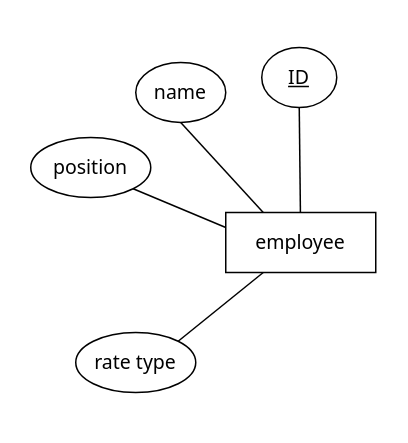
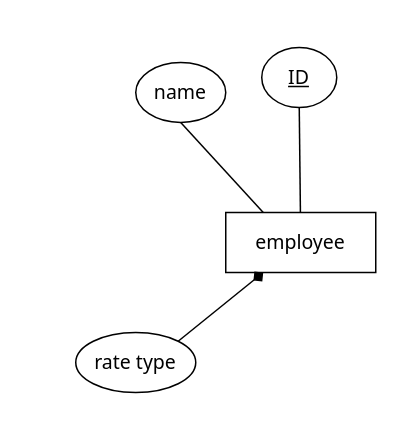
- <mxCell id="7" value="position" style="ellipse;whiteSpace=wrap;html=1;align=center;fontSize=13;fontFamily=Noto Sans;fontSource=https%3A%2F%2Ffonts.googleapis.com%2Fcss%3Ffamily%3DNoto%2BSans;" parent="1" vertex="1"><mxGeometry x="20" y="91" width="80" height="40" as="geometry" /></mxCell>
- <mxCell id="8" value="" style="endArrow=none;html=1;rounded=0;exitX=1;exitY=1;exitDx=0;exitDy=0;entryX=0;entryY=0.25;entryDx=0;entryDy=0;fontSize=13;fontFamily=Noto Sans;fontSource=https%3A%2F%2Ffonts.googleapis.com%2Fcss%3Ffamily%3DNoto%2BSans;" parent="1" source="7" target="2" edge="1"><mxGeometry relative="1" as="geometry"><mxPoint x="130" y="101" as="sourcePoint" /><mxPoint x="185" y="151" as="targetPoint" /></mxGeometry></mxCell>
- <mxCell id="10" value="" style="endArrow=none;html=1;rounded=0;entryX=0.25;entryY=1;entryDx=0;entryDy=0;exitX=1;exitY=0;exitDx=0;exitDy=0;fontSize=13;fontFamily=Noto Sans;fontSource=https%3A%2F%2Ffonts.googleapis.com%2Fcss%3Ffamily%3DNoto%2BSans;" parent="1" source="9" target="2" edge="1"><mxGeometry relative="1" as="geometry"><mxPoint x="110" y="231" as="sourcePoint" /><mxPoint x="160" y="181" as="targetPoint" /></mxGeometry></mxCell>
+ <mxCell id="10" value="" style="endArrow=diamond;html=1;rounded=0;entryX=0.25;entryY=1;entryDx=0;entryDy=0;exitX=1;exitY=0;exitDx=0;exitDy=0;fontSize=13;fontFamily=Noto Sans;fontSource=https%3A%2F%2Ffonts.googleapis.com%2Fcss%3Ffamily%3DNoto%2BSans;" parent="1" source="9" target="2" edge="1"><mxGeometry relative="1" as="geometry"><mxPoint x="110" y="231" as="sourcePoint" /><mxPoint x="160" y="181" as="targetPoint" /></mxGeometry></mxCell>
